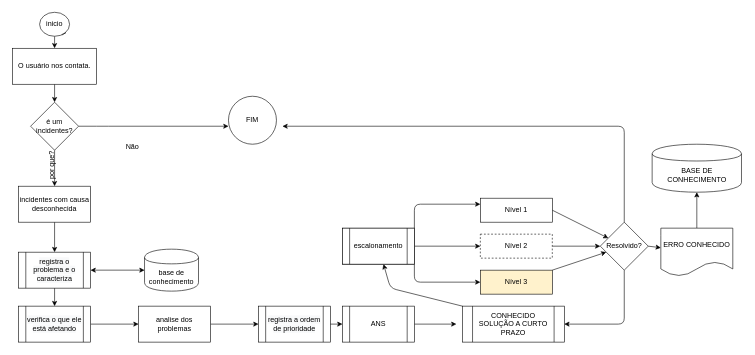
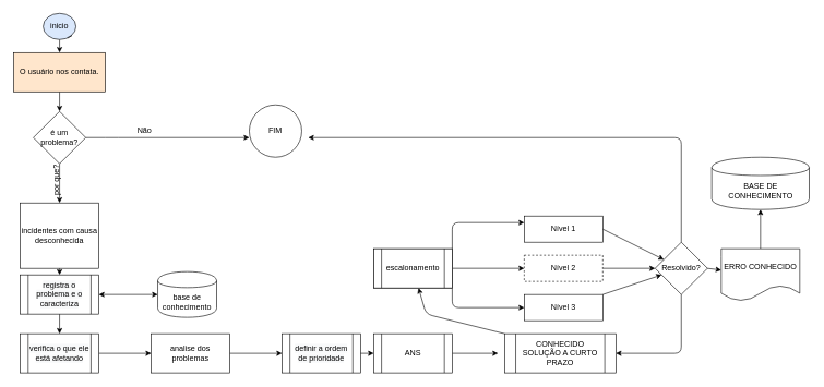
- <mxCell id="4" value="inicio" style="ellipse;whiteSpace=wrap;html=1;" vertex="1" parent="1"><mxGeometry x="65" y="20" width="50" height="40" as="geometry" /></mxCell>
+ <mxCell id="4" value="inicio" style="ellipse;whiteSpace=wrap;html=1;fillColor=#dae8fc;" vertex="1" parent="1"><mxGeometry x="65" y="20" width="50" height="40" as="geometry" /></mxCell>
- <mxCell id="6" value="&lt;font face=&quot;arial, arial_embeddedfont, arial_msfontservice, sans-serif&quot;&gt;O usuário nos contata.&lt;/font&gt;" style="rounded=0;whiteSpace=wrap;html=1;" vertex="1" parent="1"><mxGeometry x="20" y="80" width="140" height="60" as="geometry" /></mxCell>
+ <mxCell id="6" value="&lt;font face=&quot;arial, arial_embeddedfont, arial_msfontservice, sans-serif&quot;&gt;O usuário nos contata.&lt;/font&gt;" style="rounded=0;whiteSpace=wrap;html=1;fillColor=#ffe6cc;" vertex="1" parent="1"><mxGeometry x="20" y="80" width="140" height="60" as="geometry" /></mxCell>
- <mxCell id="9" value="é um incidentes?" style="rhombus;whiteSpace=wrap;html=1;" vertex="1" parent="1"><mxGeometry x="50" y="170" width="80" height="80" as="geometry" /></mxCell>
+ <mxCell id="9" value="é um problema?" style="rhombus;whiteSpace=wrap;html=1;" vertex="1" parent="1"><mxGeometry x="50" y="170" width="80" height="80" as="geometry" /></mxCell>
- <mxCell id="17" value="Não" style="text;html=1;strokeColor=none;fillColor=none;align=center;verticalAlign=middle;whiteSpace=wrap;rounded=0;" vertex="1" parent="1"><mxGeometry x="200" y="235" width="40" height="20" as="geometry" /></mxCell>
+ <mxCell id="17" value="Não" style="text;html=1;strokeColor=none;fillColor=none;align=center;verticalAlign=middle;whiteSpace=wrap;rounded=0;" vertex="1" parent="1"><mxGeometry x="200" y="190" width="40" height="20" as="geometry" /></mxCell>
- <mxCell id="11" value="incidentes com causa desconhecida" style="rounded=0;whiteSpace=wrap;html=1;glass=0;sketch=0;shadow=0;" vertex="1" parent="1"><mxGeometry x="30" y="310" width="120" height="60" as="geometry" /></mxCell>
+ <mxCell id="11" value="incidentes com causa desconhecida" style="rounded=0;whiteSpace=wrap;html=1;glass=0;sketch=0;shadow=0;" vertex="1" parent="1"><mxGeometry x="30" y="310" width="120" height="100" as="geometry" /></mxCell>
- <mxCell id="30" value="Nível 3" style="rounded=0;whiteSpace=wrap;html=1;fillColor=#fff2cc;" vertex="1" parent="1"><mxGeometry x="800" y="450" width="120" height="40" as="geometry" /></mxCell>
+ <mxCell id="30" value="Nível 3" style="rounded=0;whiteSpace=wrap;html=1;" vertex="1" parent="1"><mxGeometry x="800" y="450" width="120" height="40" as="geometry" /></mxCell>
- <mxCell id="37" value="&#10;&#10;&lt;span style=&quot;color: rgb(0, 0, 0); font-family: helvetica; font-size: 12px; font-style: normal; font-weight: 400; letter-spacing: normal; text-align: center; text-indent: 0px; text-transform: none; word-spacing: 0px; background-color: rgb(248, 249, 250); display: inline; float: none;&quot;&gt;registra a ordem de prioridade&lt;/span&gt;&#10;&#10;" style="shape=process;whiteSpace=wrap;html=1;backgroundOutline=1;rounded=0;shadow=0;glass=0;sketch=0;" vertex="1" parent="1"><mxGeometry x="430" y="510" width="120" height="60" as="geometry" /></mxCell>
+ <mxCell id="37" value="&#10;&#10;&lt;span style=&quot;color: rgb(0, 0, 0); font-family: helvetica; font-size: 12px; font-style: normal; font-weight: 400; letter-spacing: normal; text-align: center; text-indent: 0px; text-transform: none; word-spacing: 0px; background-color: rgb(248, 249, 250); display: inline; float: none;&quot;&gt;definir a ordem de prioridade&lt;/span&gt;&#10;&#10;" style="shape=process;whiteSpace=wrap;html=1;backgroundOutline=1;rounded=0;shadow=0;glass=0;sketch=0;" vertex="1" parent="1"><mxGeometry x="430" y="510" width="120" height="60" as="geometry" /></mxCell>
